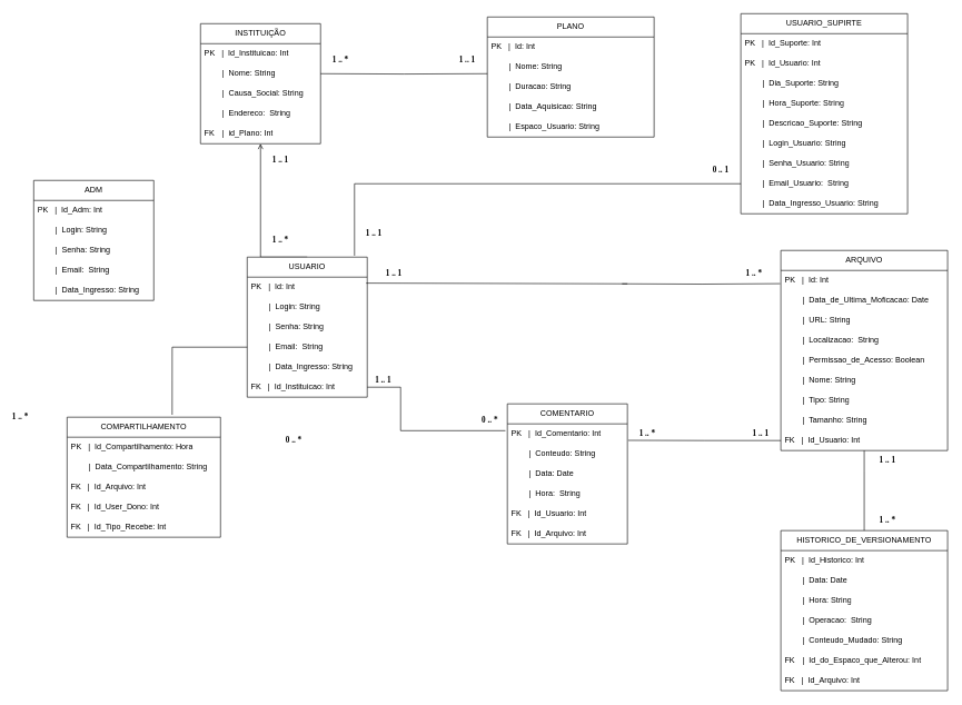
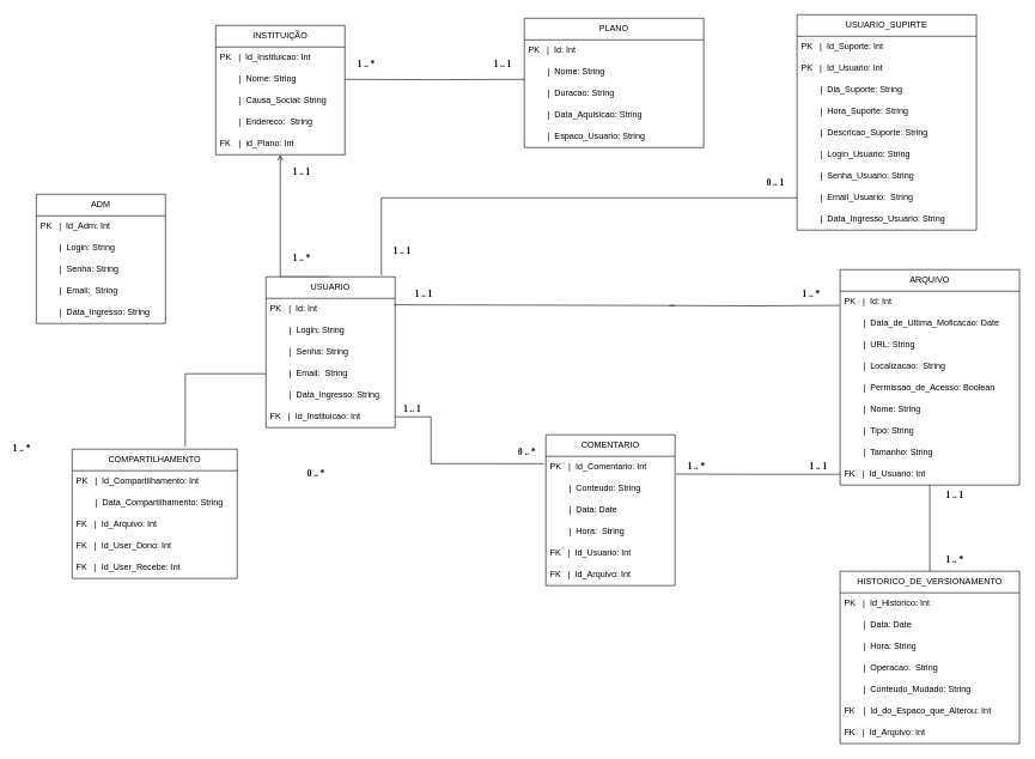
- <mxCell id="68" value="PK&amp;nbsp; &amp;nbsp;|&amp;nbsp; Id_Compartilhamento: Hora" style="text;strokeColor=none;fillColor=none;align=left;verticalAlign=middle;spacingLeft=4;spacingRight=4;overflow=hidden;points=[[0,0.5],[1,0.5]];portConstraint=eastwest;rotatable=0;whiteSpace=wrap;html=1;" vertex="1" parent="67"><mxGeometry y="30" width="230" height="30" as="geometry" /></mxCell>
+ <mxCell id="68" value="PK&amp;nbsp; &amp;nbsp;|&amp;nbsp; Id_Compartilhamento: Int" style="text;strokeColor=none;fillColor=none;align=left;verticalAlign=middle;spacingLeft=4;spacingRight=4;overflow=hidden;points=[[0,0.5],[1,0.5]];portConstraint=eastwest;rotatable=0;whiteSpace=wrap;html=1;" vertex="1" parent="67"><mxGeometry y="30" width="230" height="30" as="geometry" /></mxCell>
- <mxCell id="72" value="FK&amp;nbsp; &amp;nbsp;|&amp;nbsp; Id_Tipo_Recebe: Int" style="text;strokeColor=none;fillColor=none;align=left;verticalAlign=middle;spacingLeft=4;spacingRight=4;overflow=hidden;points=[[0,0.5],[1,0.5]];portConstraint=eastwest;rotatable=0;whiteSpace=wrap;html=1;" vertex="1" parent="67"><mxGeometry y="150" width="230" height="30" as="geometry" /></mxCell>
+ <mxCell id="72" value="FK&amp;nbsp; &amp;nbsp;|&amp;nbsp; Id_User_Recebe: Int" style="text;strokeColor=none;fillColor=none;align=left;verticalAlign=middle;spacingLeft=4;spacingRight=4;overflow=hidden;points=[[0,0.5],[1,0.5]];portConstraint=eastwest;rotatable=0;whiteSpace=wrap;html=1;" vertex="1" parent="67"><mxGeometry y="150" width="230" height="30" as="geometry" /></mxCell>
